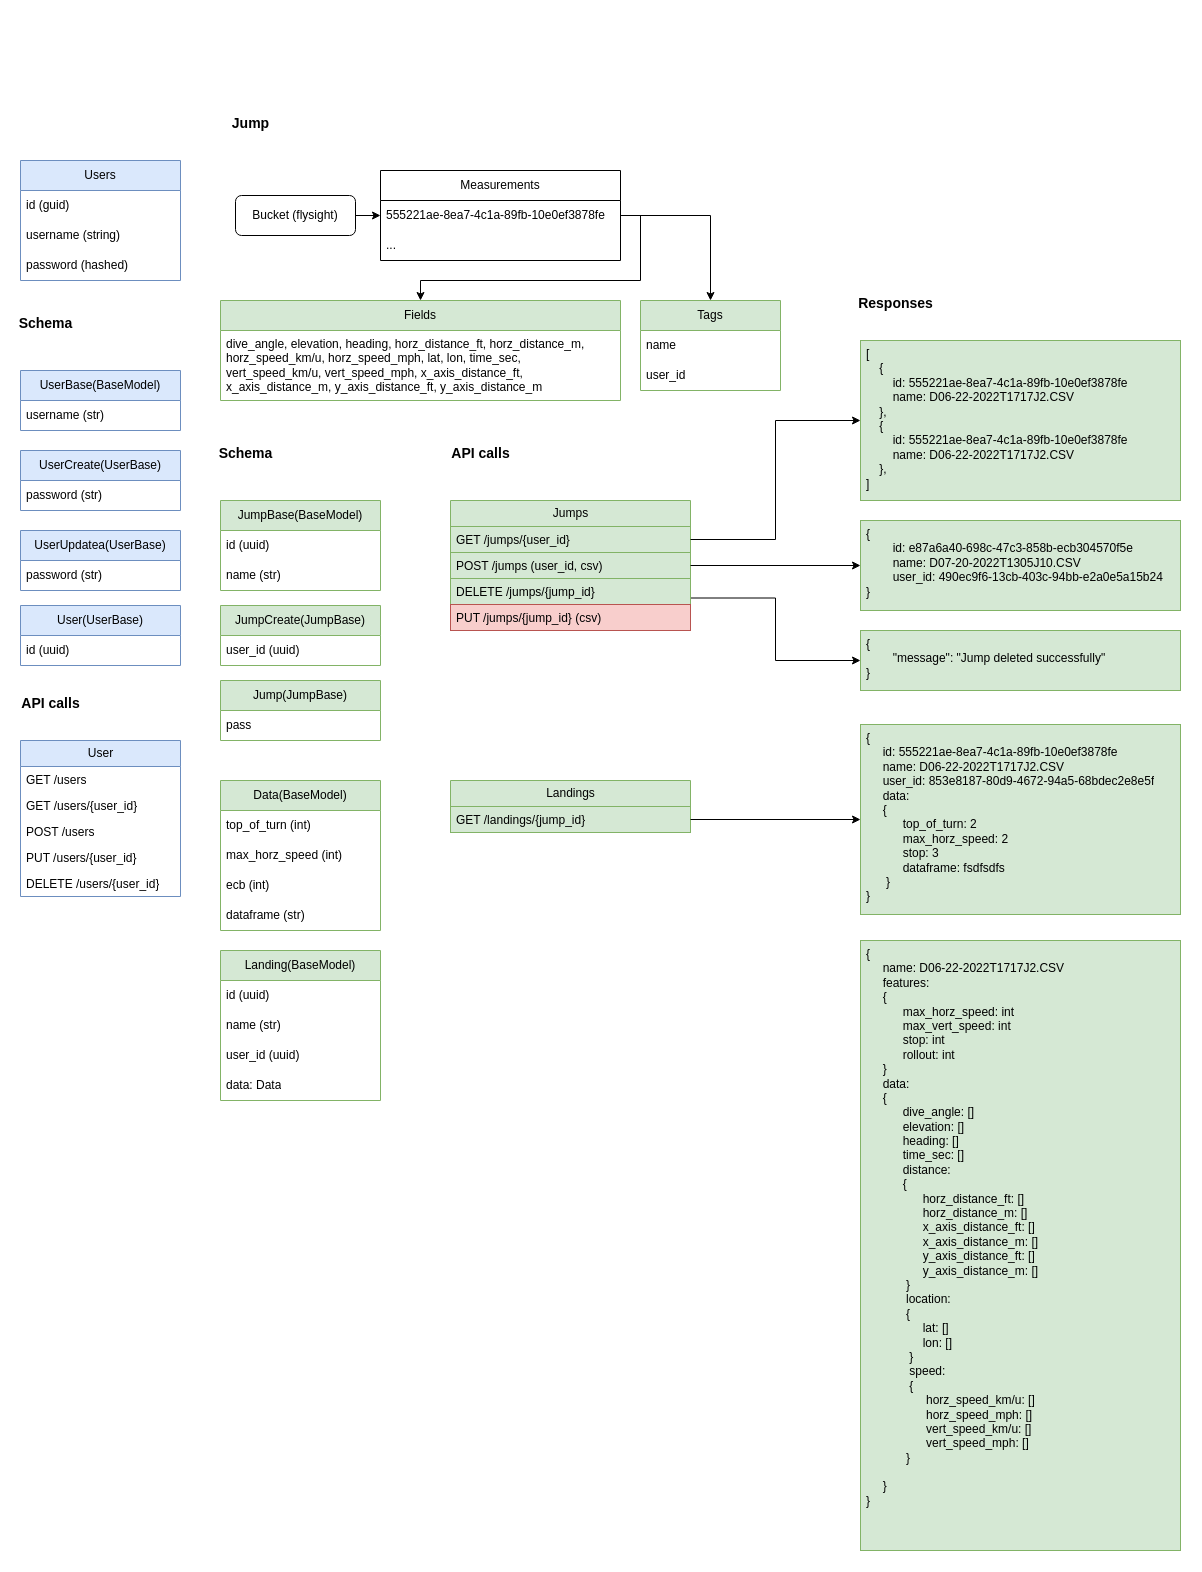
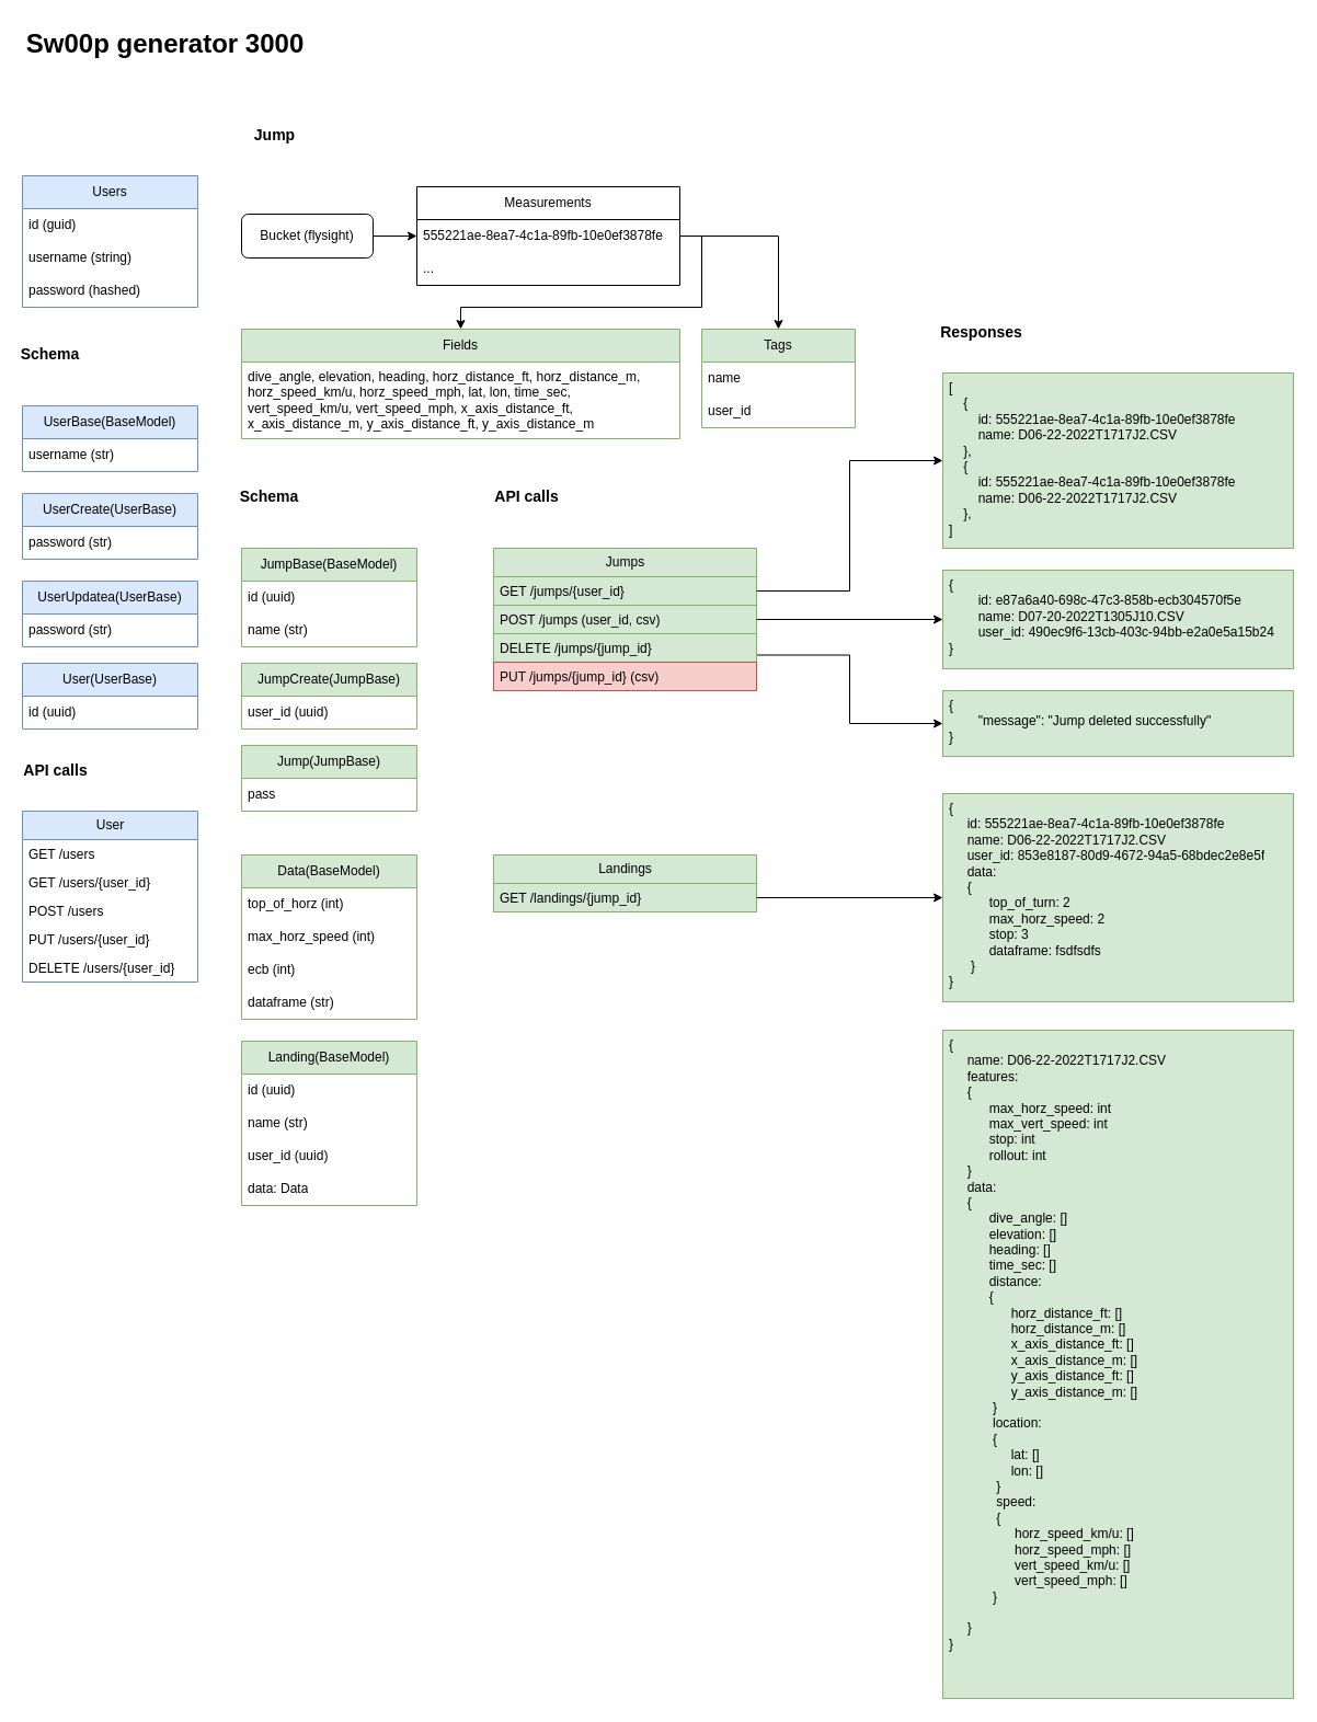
+ <mxCell id="6" value="Sw00p generator 3000" style="text;strokeColor=none;fillColor=none;html=1;fontSize=24;fontStyle=1;verticalAlign=middle;align=center;" parent="1" vertex="1"><mxGeometry x="20" y="20" width="260" height="40" as="geometry" /></mxCell>
- <mxCell id="25" value="Bucket (flysight)" style="rounded=1;whiteSpace=wrap;html=1;" parent="1" vertex="1"><mxGeometry x="235" y="195" width="120" height="40" as="geometry" /></mxCell>
+ <mxCell id="25" value="Bucket (flysight)" style="rounded=1;whiteSpace=wrap;html=1;" parent="1" vertex="1"><mxGeometry x="220" y="195" width="120" height="40" as="geometry" /></mxCell>
- <mxCell id="50" value="top_of_turn (int)" style="text;strokeColor=none;fillColor=none;align=left;verticalAlign=middle;spacingLeft=4;spacingRight=4;overflow=hidden;points=[[0,0.5],[1,0.5]];portConstraint=eastwest;rotatable=0;whiteSpace=wrap;html=1;" parent="49" vertex="1"><mxGeometry y="30" width="160" height="30" as="geometry" /></mxCell>
+ <mxCell id="50" value="top_of_horz (int)" style="text;strokeColor=none;fillColor=none;align=left;verticalAlign=middle;spacingLeft=4;spacingRight=4;overflow=hidden;points=[[0,0.5],[1,0.5]];portConstraint=eastwest;rotatable=0;whiteSpace=wrap;html=1;" parent="49" vertex="1"><mxGeometry y="30" width="160" height="30" as="geometry" /></mxCell>
